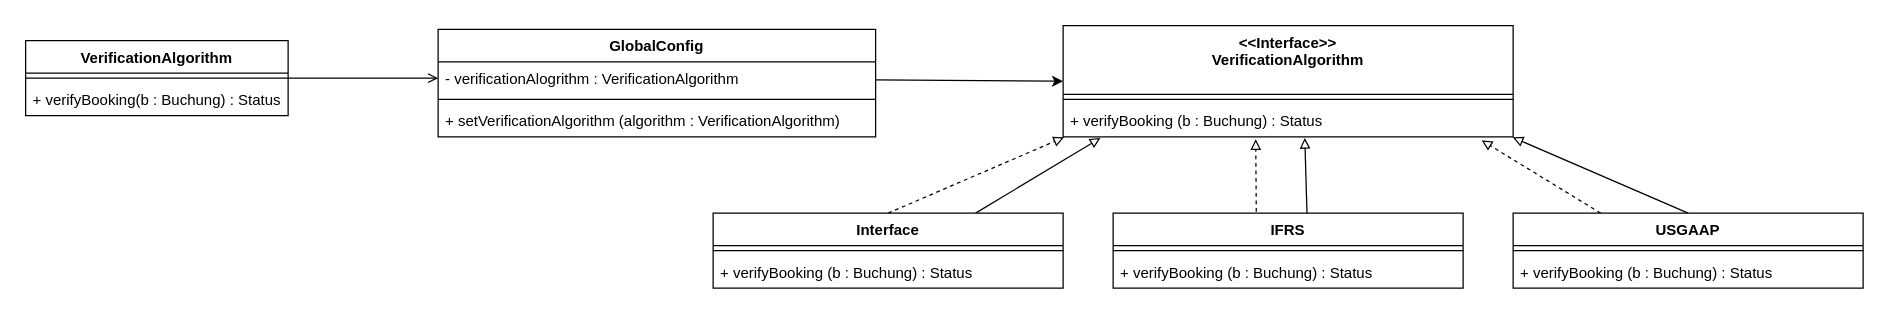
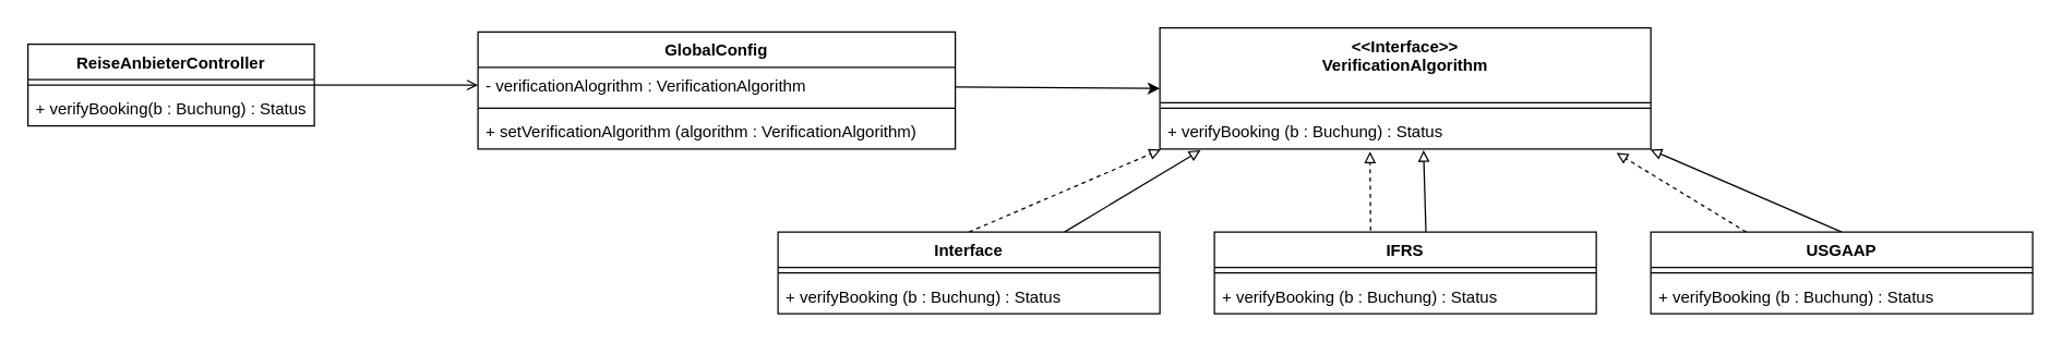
- <mxCell id="6" value="VerificationAlgorithm" style="swimlane;fontStyle=1;align=center;verticalAlign=top;childLayout=stackLayout;horizontal=1;startSize=26;horizontalStack=0;resizeParent=1;resizeParentMax=0;resizeLast=0;collapsible=1;marginBottom=0;" vertex="1" parent="1"><mxGeometry x="20" y="32" width="210" height="60" as="geometry" /></mxCell>
+ <mxCell id="6" value="ReiseAnbieterController" style="swimlane;fontStyle=1;align=center;verticalAlign=top;childLayout=stackLayout;horizontal=1;startSize=26;horizontalStack=0;resizeParent=1;resizeParentMax=0;resizeLast=0;collapsible=1;marginBottom=0;" vertex="1" parent="1"><mxGeometry x="20" y="32" width="210" height="60" as="geometry" /></mxCell>
